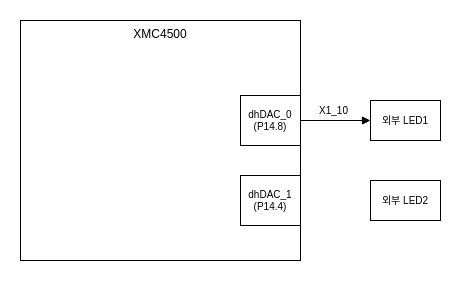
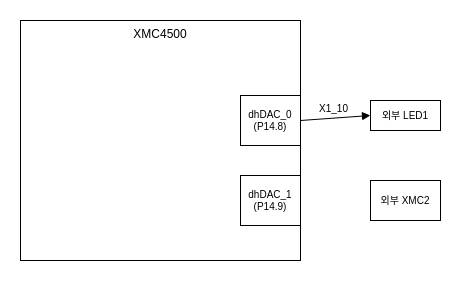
- <mxCell id="5" value="외부 LED1" style="whiteSpace=wrap;html=1;strokeColor=#000000;strokeWidth=1;fillColor=none;fontSize=10;align=center;" parent="1" vertex="1"><mxGeometry x="370" y="100" width="70" height="40" as="geometry" /></mxCell>
+ <mxCell id="5" value="외부 LED1" style="whiteSpace=wrap;html=1;strokeColor=#000000;strokeWidth=1;fillColor=none;fontSize=10;align=center;" parent="1" vertex="1"><mxGeometry x="370" y="100" width="70" height="30" as="geometry" /></mxCell>
- <mxCell id="7" value="dhDAC_1&lt;div&gt;(P14.4)&lt;/div&gt;" style="whiteSpace=wrap;html=1;strokeColor=#000000;strokeWidth=1;fillColor=none;fontSize=10;align=center;" parent="1" vertex="1"><mxGeometry x="240" y="175" width="60" height="50" as="geometry" /></mxCell>
+ <mxCell id="7" value="dhDAC_1&lt;div&gt;(P14.9)&lt;/div&gt;" style="whiteSpace=wrap;html=1;strokeColor=#000000;strokeWidth=1;fillColor=none;fontSize=10;align=center;" parent="1" vertex="1"><mxGeometry x="240" y="175" width="60" height="50" as="geometry" /></mxCell>
- <mxCell id="3" value="외부 LED2" style="whiteSpace=wrap;html=1;strokeColor=#000000;strokeWidth=1;fillColor=none;fontSize=10;align=center;" parent="1" vertex="1"><mxGeometry x="370" y="180" width="70" height="40" as="geometry" /></mxCell>
+ <mxCell id="3" value="외부 XMC2" style="whiteSpace=wrap;html=1;strokeColor=#000000;strokeWidth=1;fillColor=none;fontSize=10;align=center;" parent="1" vertex="1"><mxGeometry x="370" y="180" width="70" height="40" as="geometry" /></mxCell>
